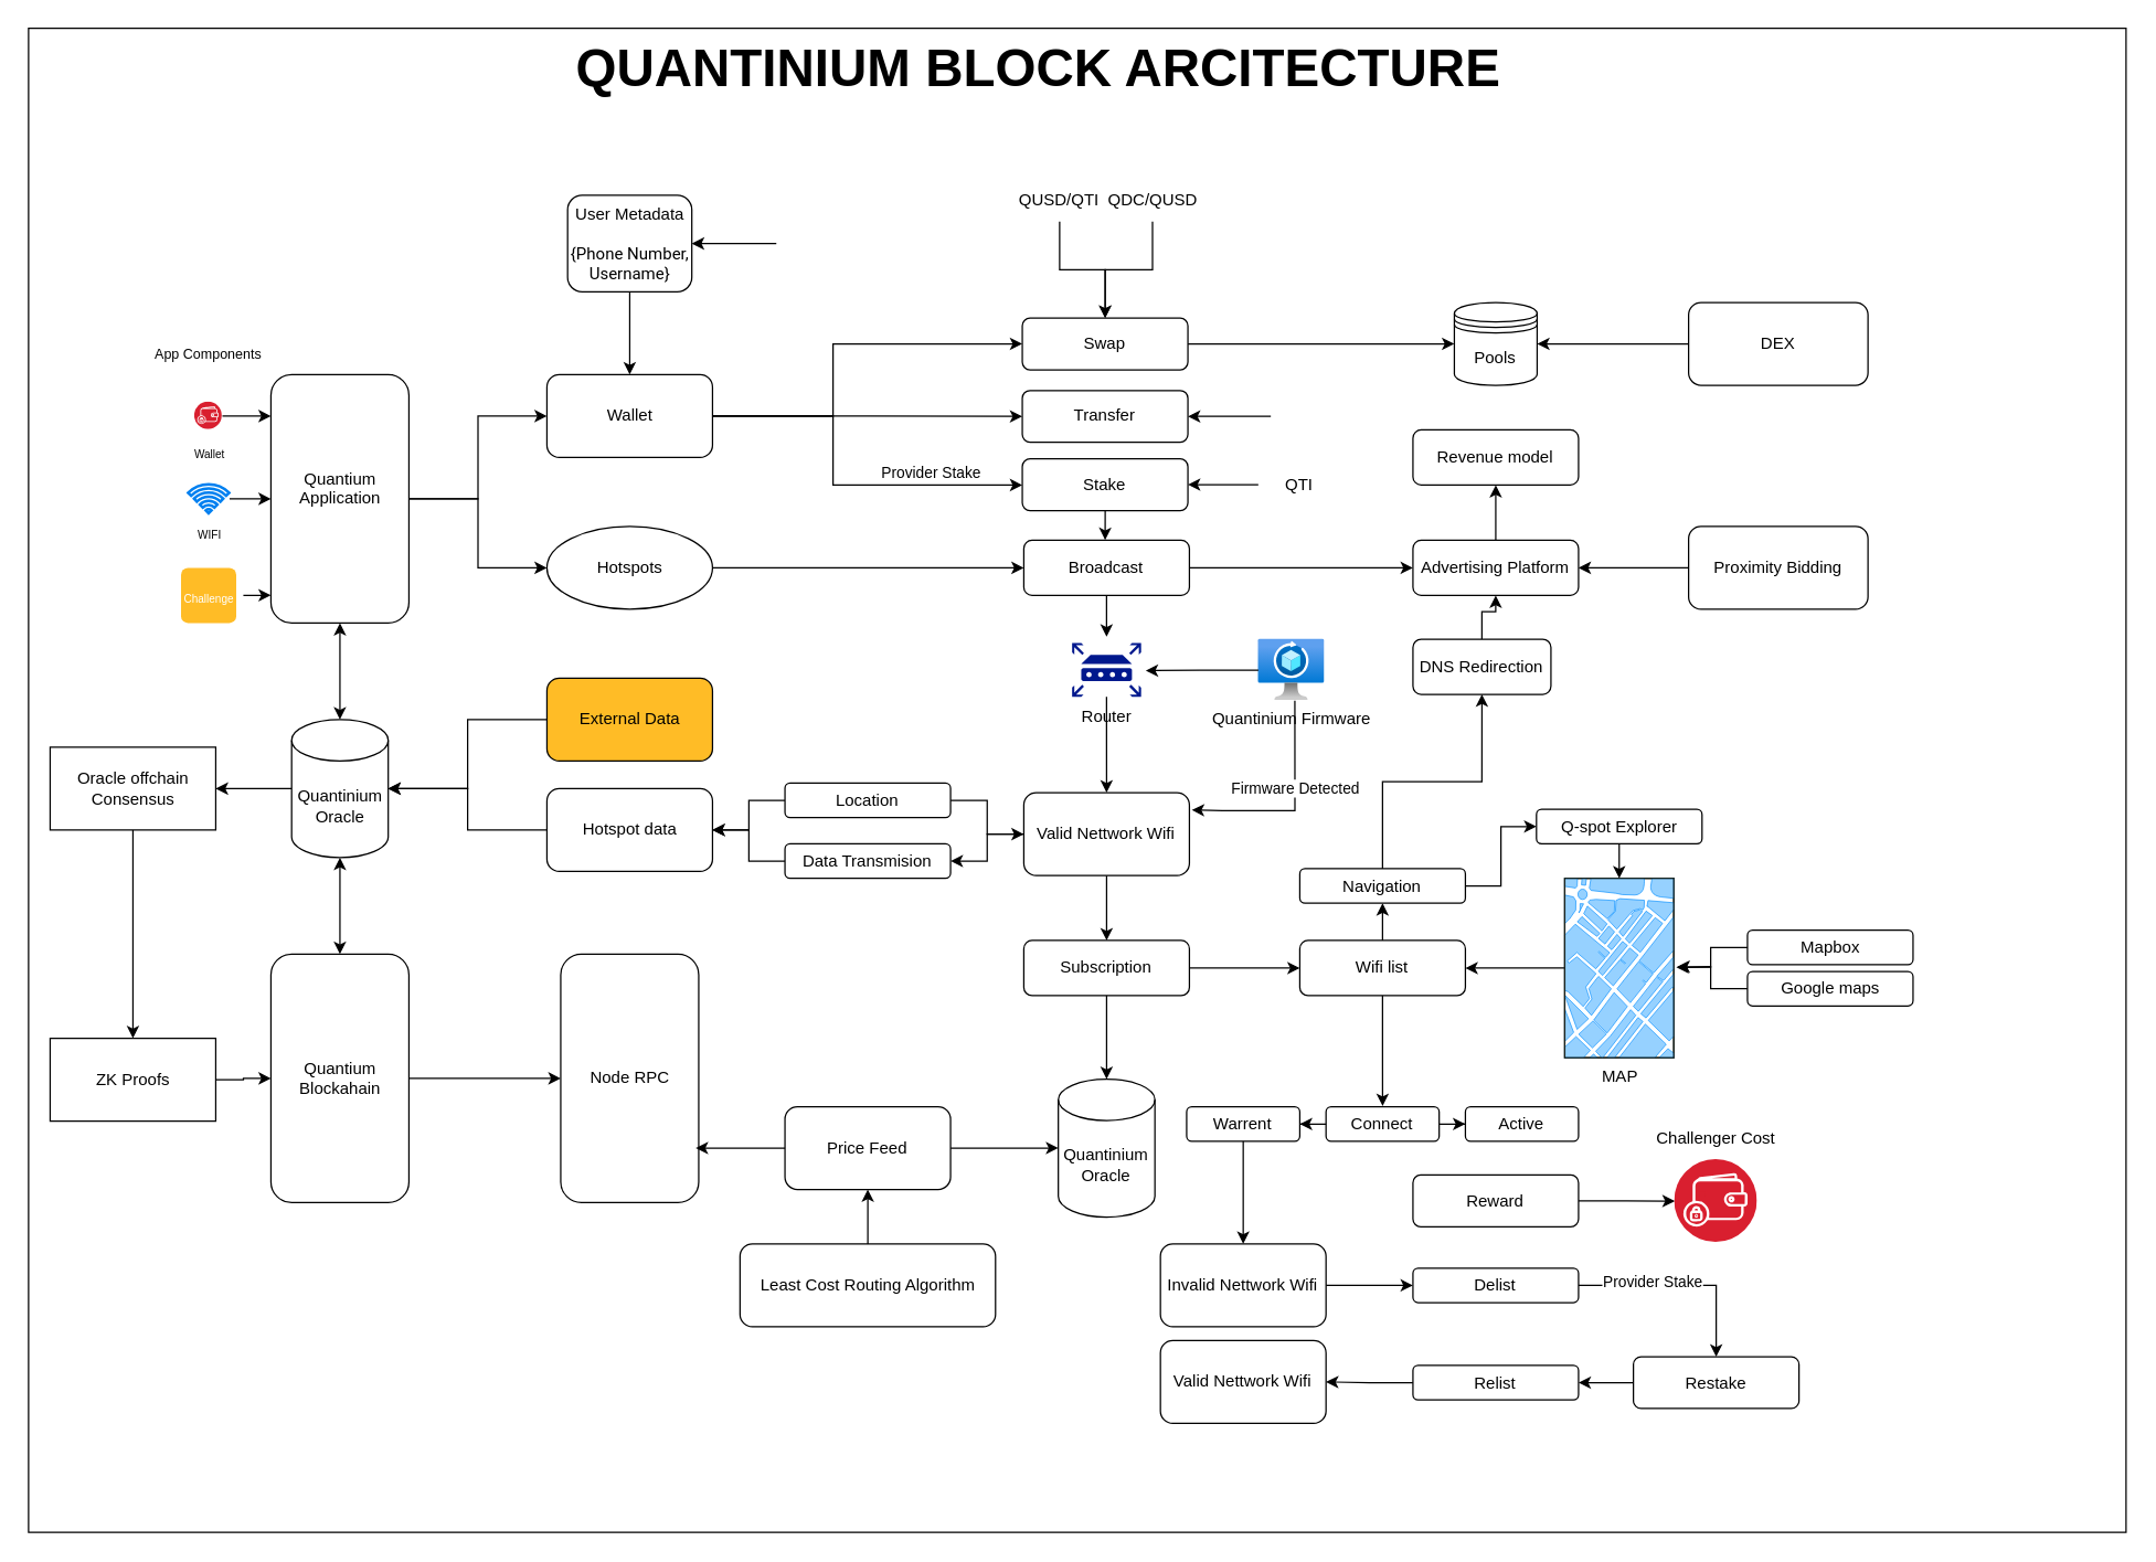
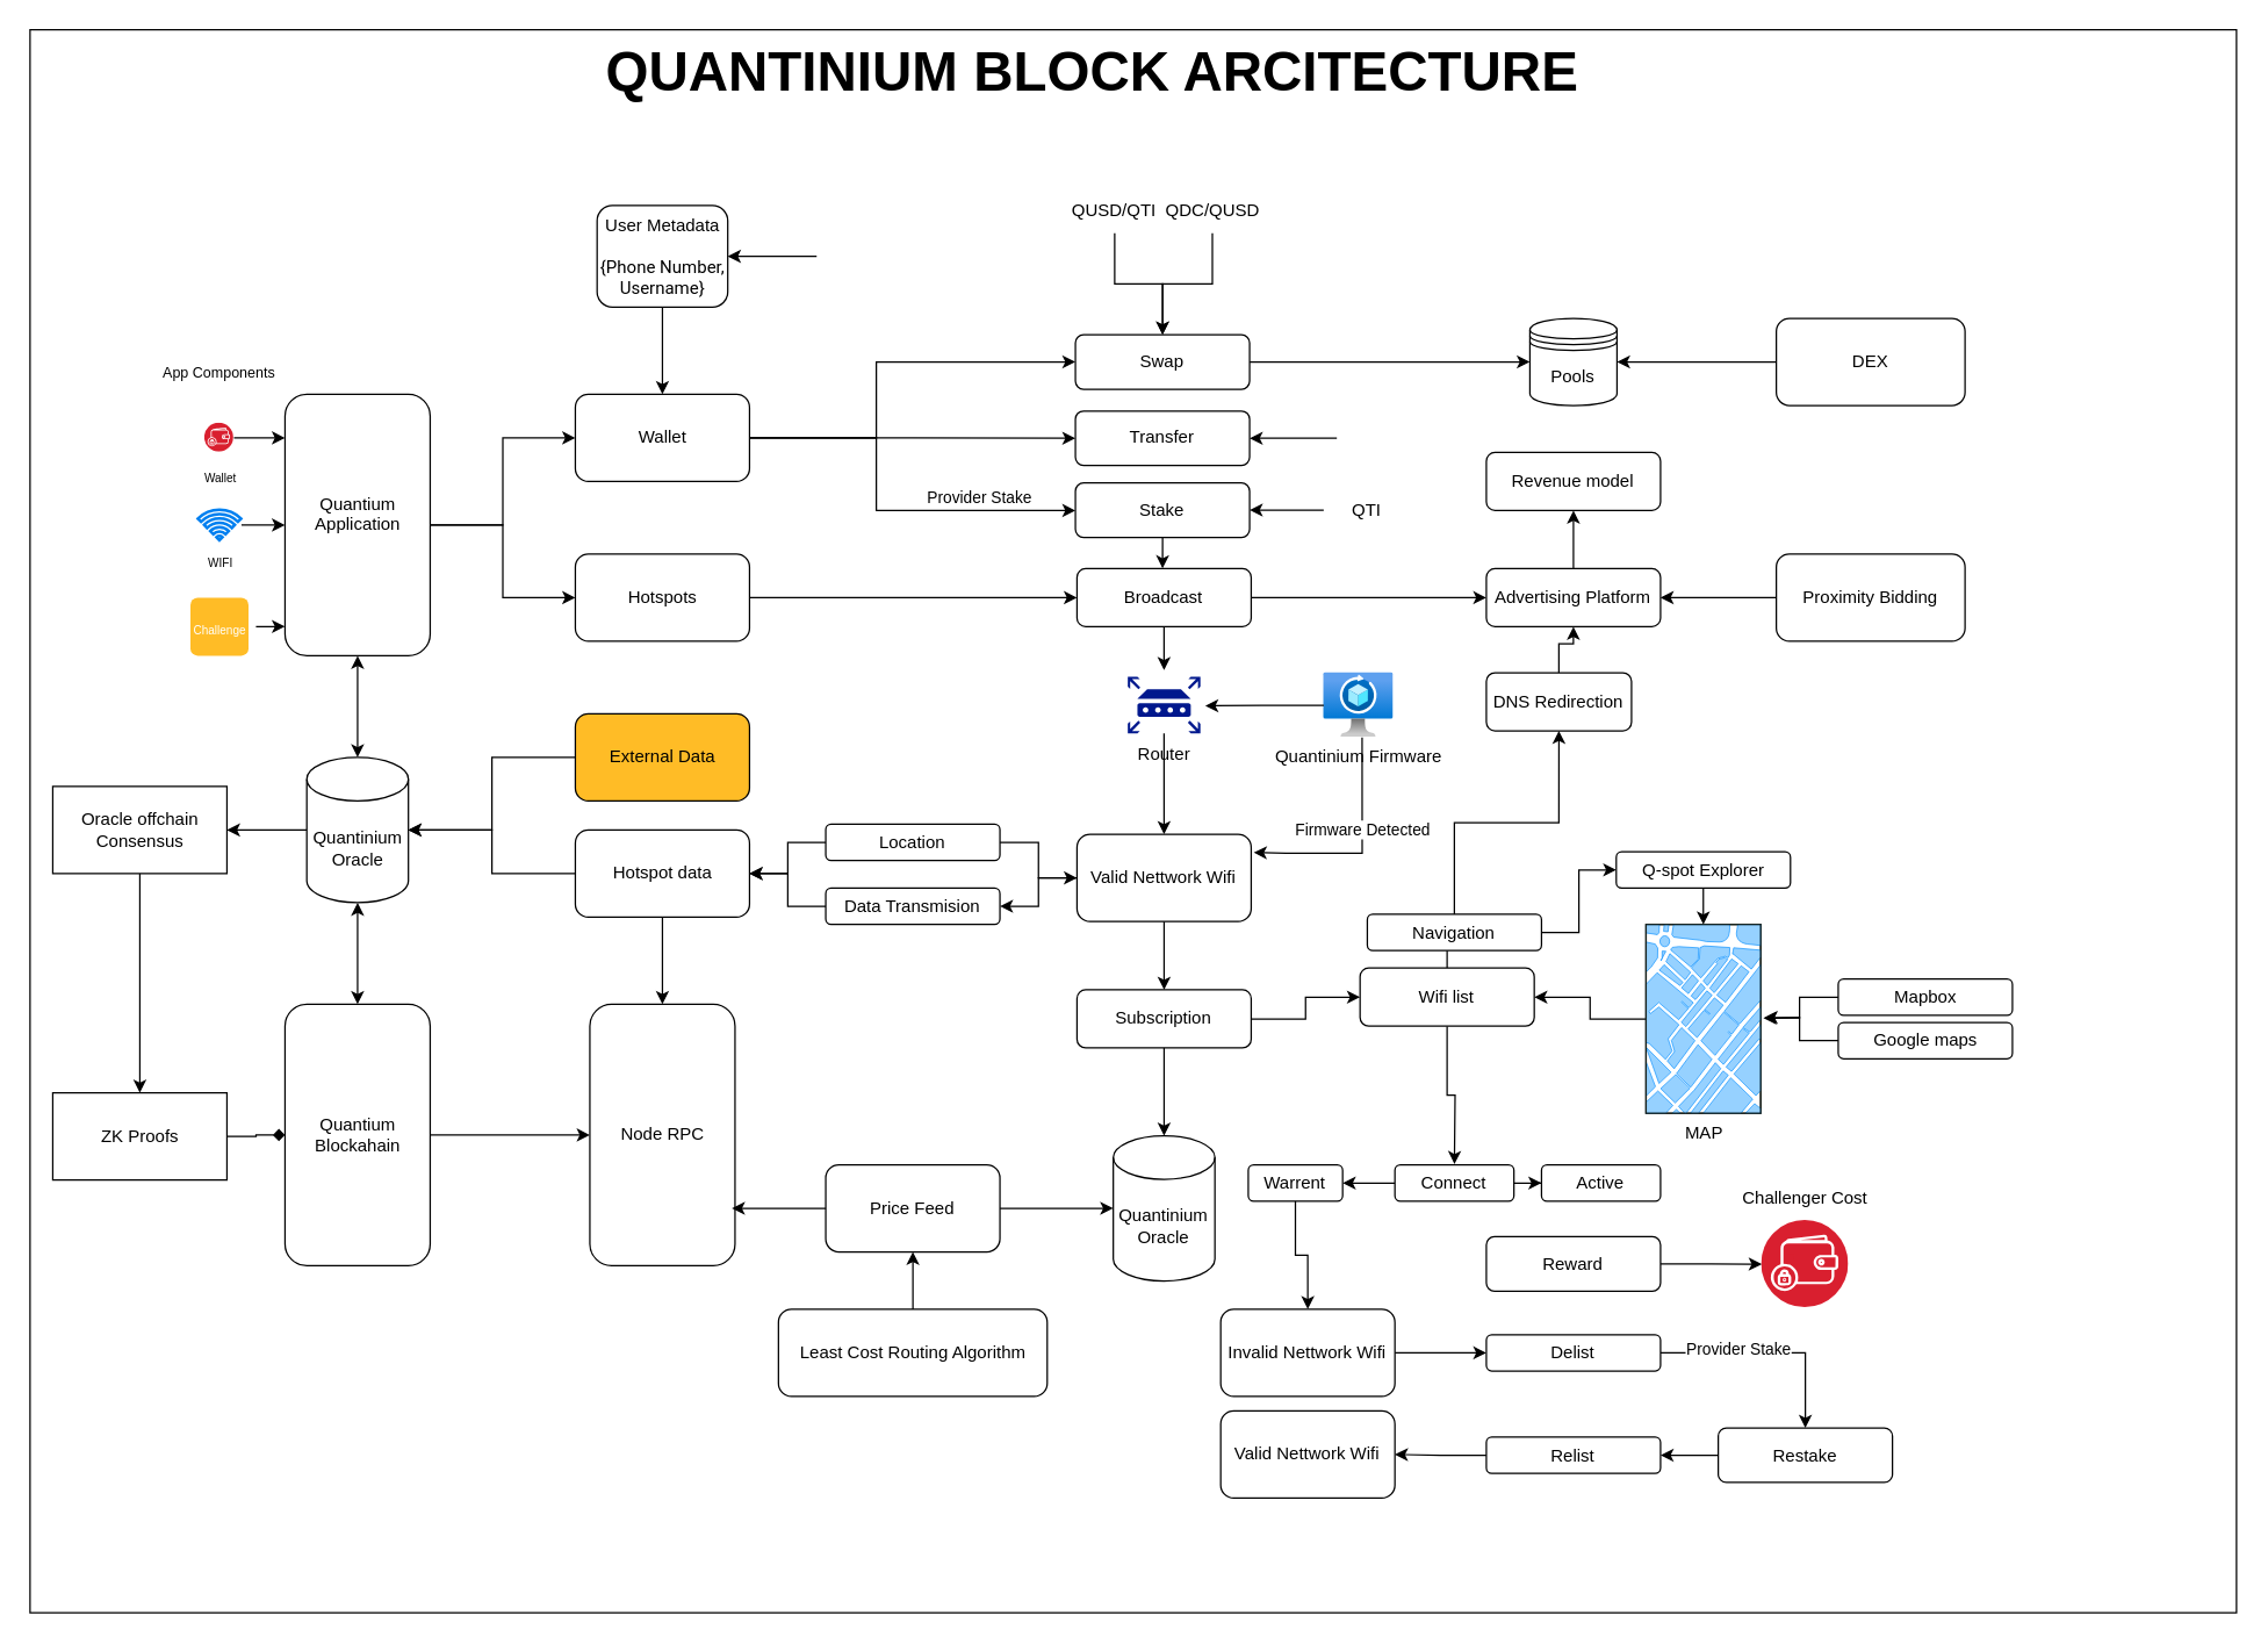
- <mxCell id="49" value="Hotspots" style="ellipse;whiteSpace=wrap;html=1;" vertex="1" parent="1"><mxGeometry x="395.65" y="381" width="120" height="60" as="geometry" /></mxCell>
+ <mxCell id="49" value="Hotspots" style="whiteSpace=wrap;html=1;rounded=1;" vertex="1" parent="1"><mxGeometry x="395.65" y="381" width="120" height="60" as="geometry" /></mxCell>
+ <mxCell id="78" style="edgeStyle=orthogonalEdgeStyle;rounded=0;orthogonalLoop=1;jettySize=auto;html=1;" edge="1" parent="1" source="79" target="83"><mxGeometry relative="1" as="geometry" /></mxCell>
- <mxCell id="57" value="Wifi list" style="rounded=1;whiteSpace=wrap;html=1;" vertex="1" parent="1"><mxGeometry x="941.24" y="681.05" width="120" height="40" as="geometry" /></mxCell>
+ <mxCell id="57" value="Wifi list" style="rounded=1;whiteSpace=wrap;html=1;" vertex="1" parent="1"><mxGeometry x="936.24" y="666.05" width="120" height="40" as="geometry" /></mxCell>
- <mxCell id="122" value="" style="edgeStyle=orthogonalEdgeStyle;rounded=0;orthogonalLoop=1;jettySize=auto;html=1;" edge="1" parent="1" source="123" target="75"><mxGeometry relative="1" as="geometry" /></mxCell>
+ <mxCell id="122" value="" style="edgeStyle=orthogonalEdgeStyle;rounded=0;orthogonalLoop=1;jettySize=auto;html=1;endArrow=diamond;" edge="1" parent="1" source="123" target="75"><mxGeometry relative="1" as="geometry" /></mxCell>
- <mxCell id="68" value="Warrent" style="rounded=1;whiteSpace=wrap;html=1;" vertex="1" parent="1"><mxGeometry x="859.24" y="801.55" width="82" height="25" as="geometry" /></mxCell>
+ <mxCell id="68" value="Warrent" style="rounded=1;whiteSpace=wrap;html=1;" vertex="1" parent="1"><mxGeometry x="859.24" y="801.55" width="65" height="25" as="geometry" /></mxCell>
